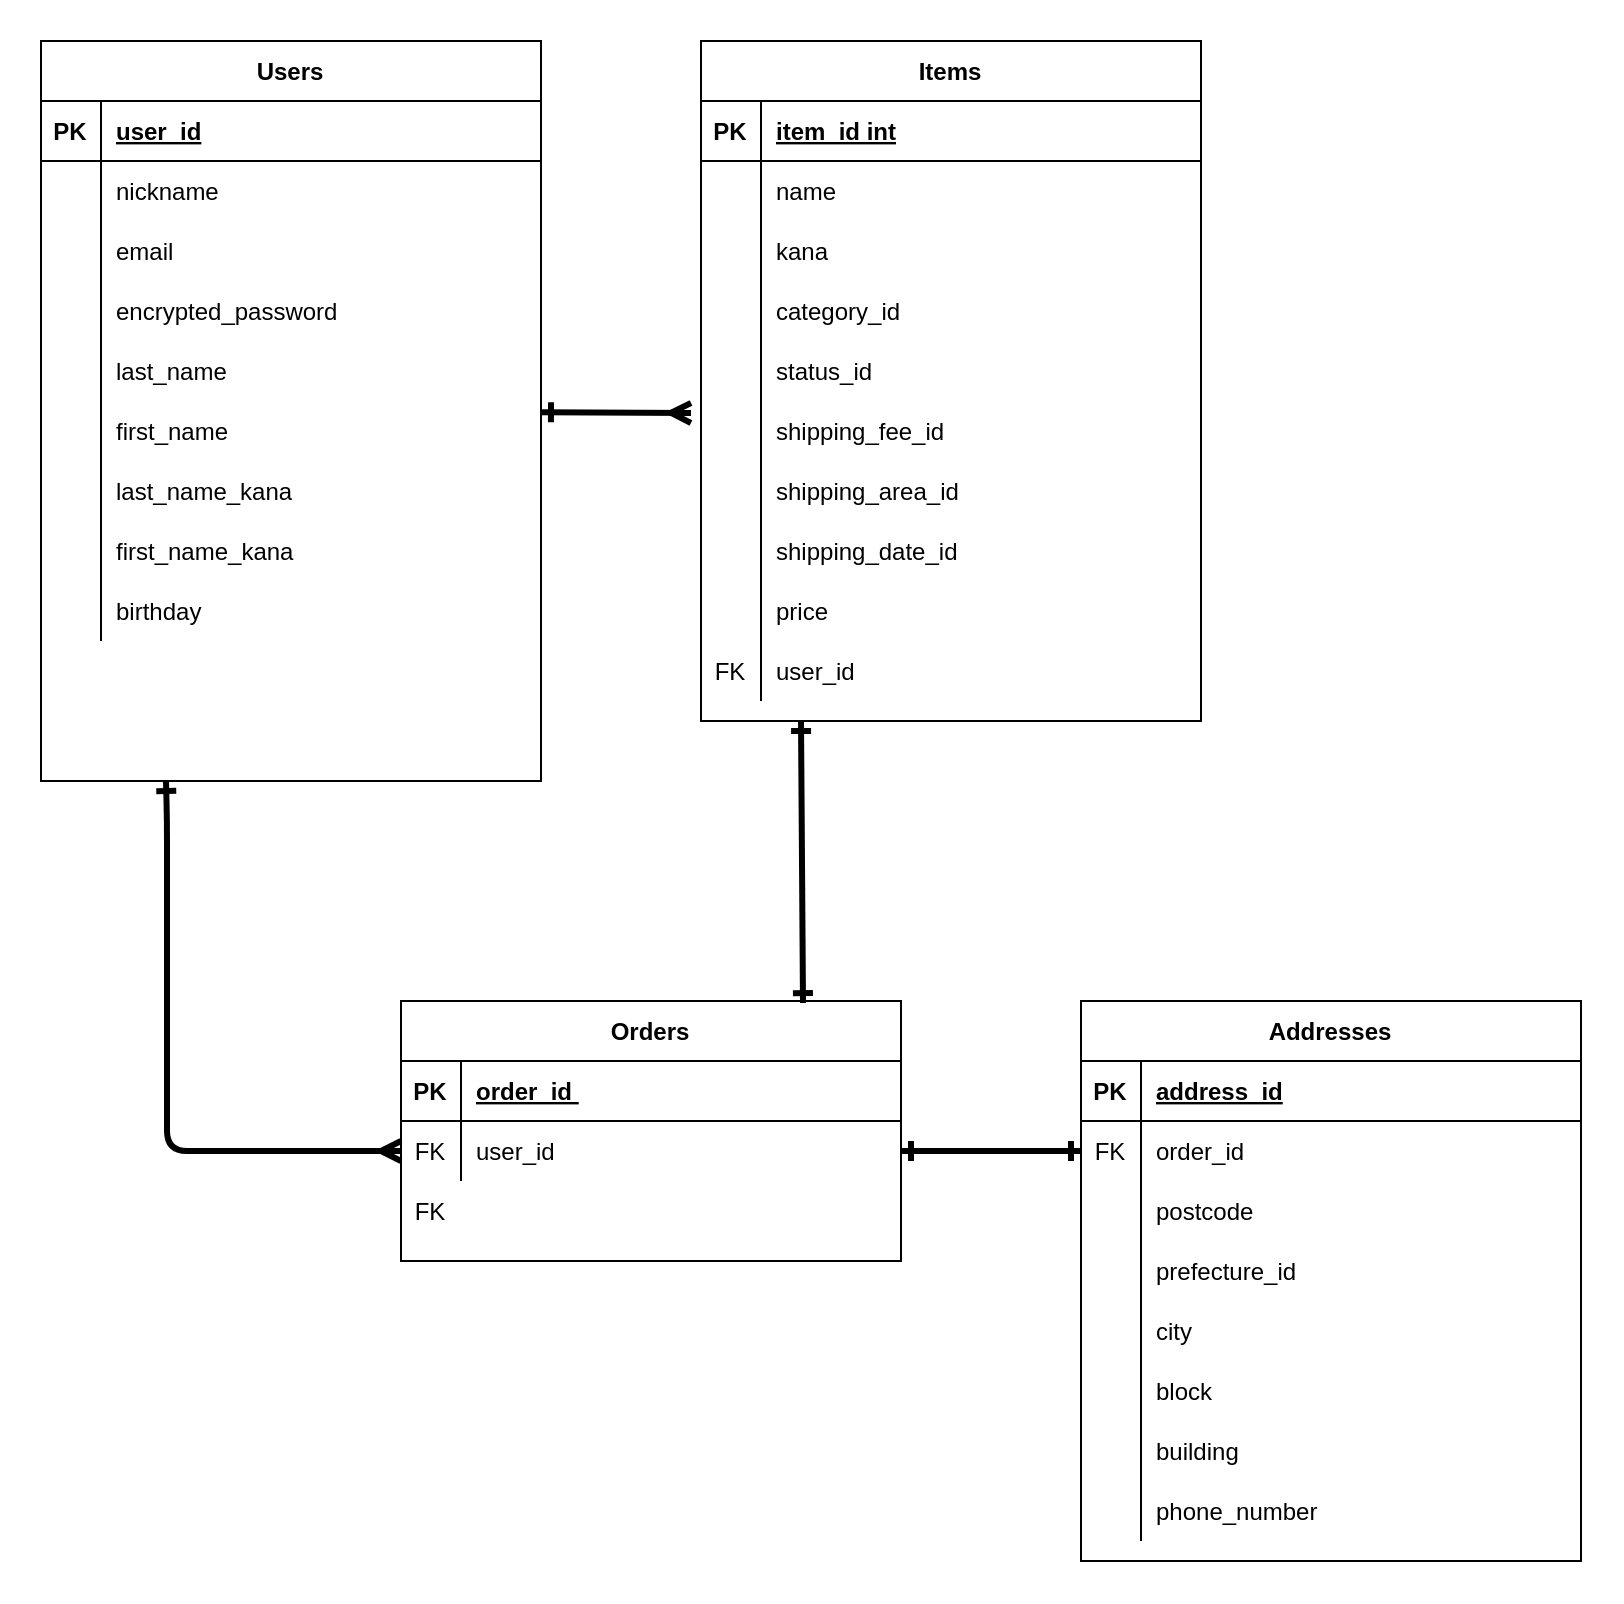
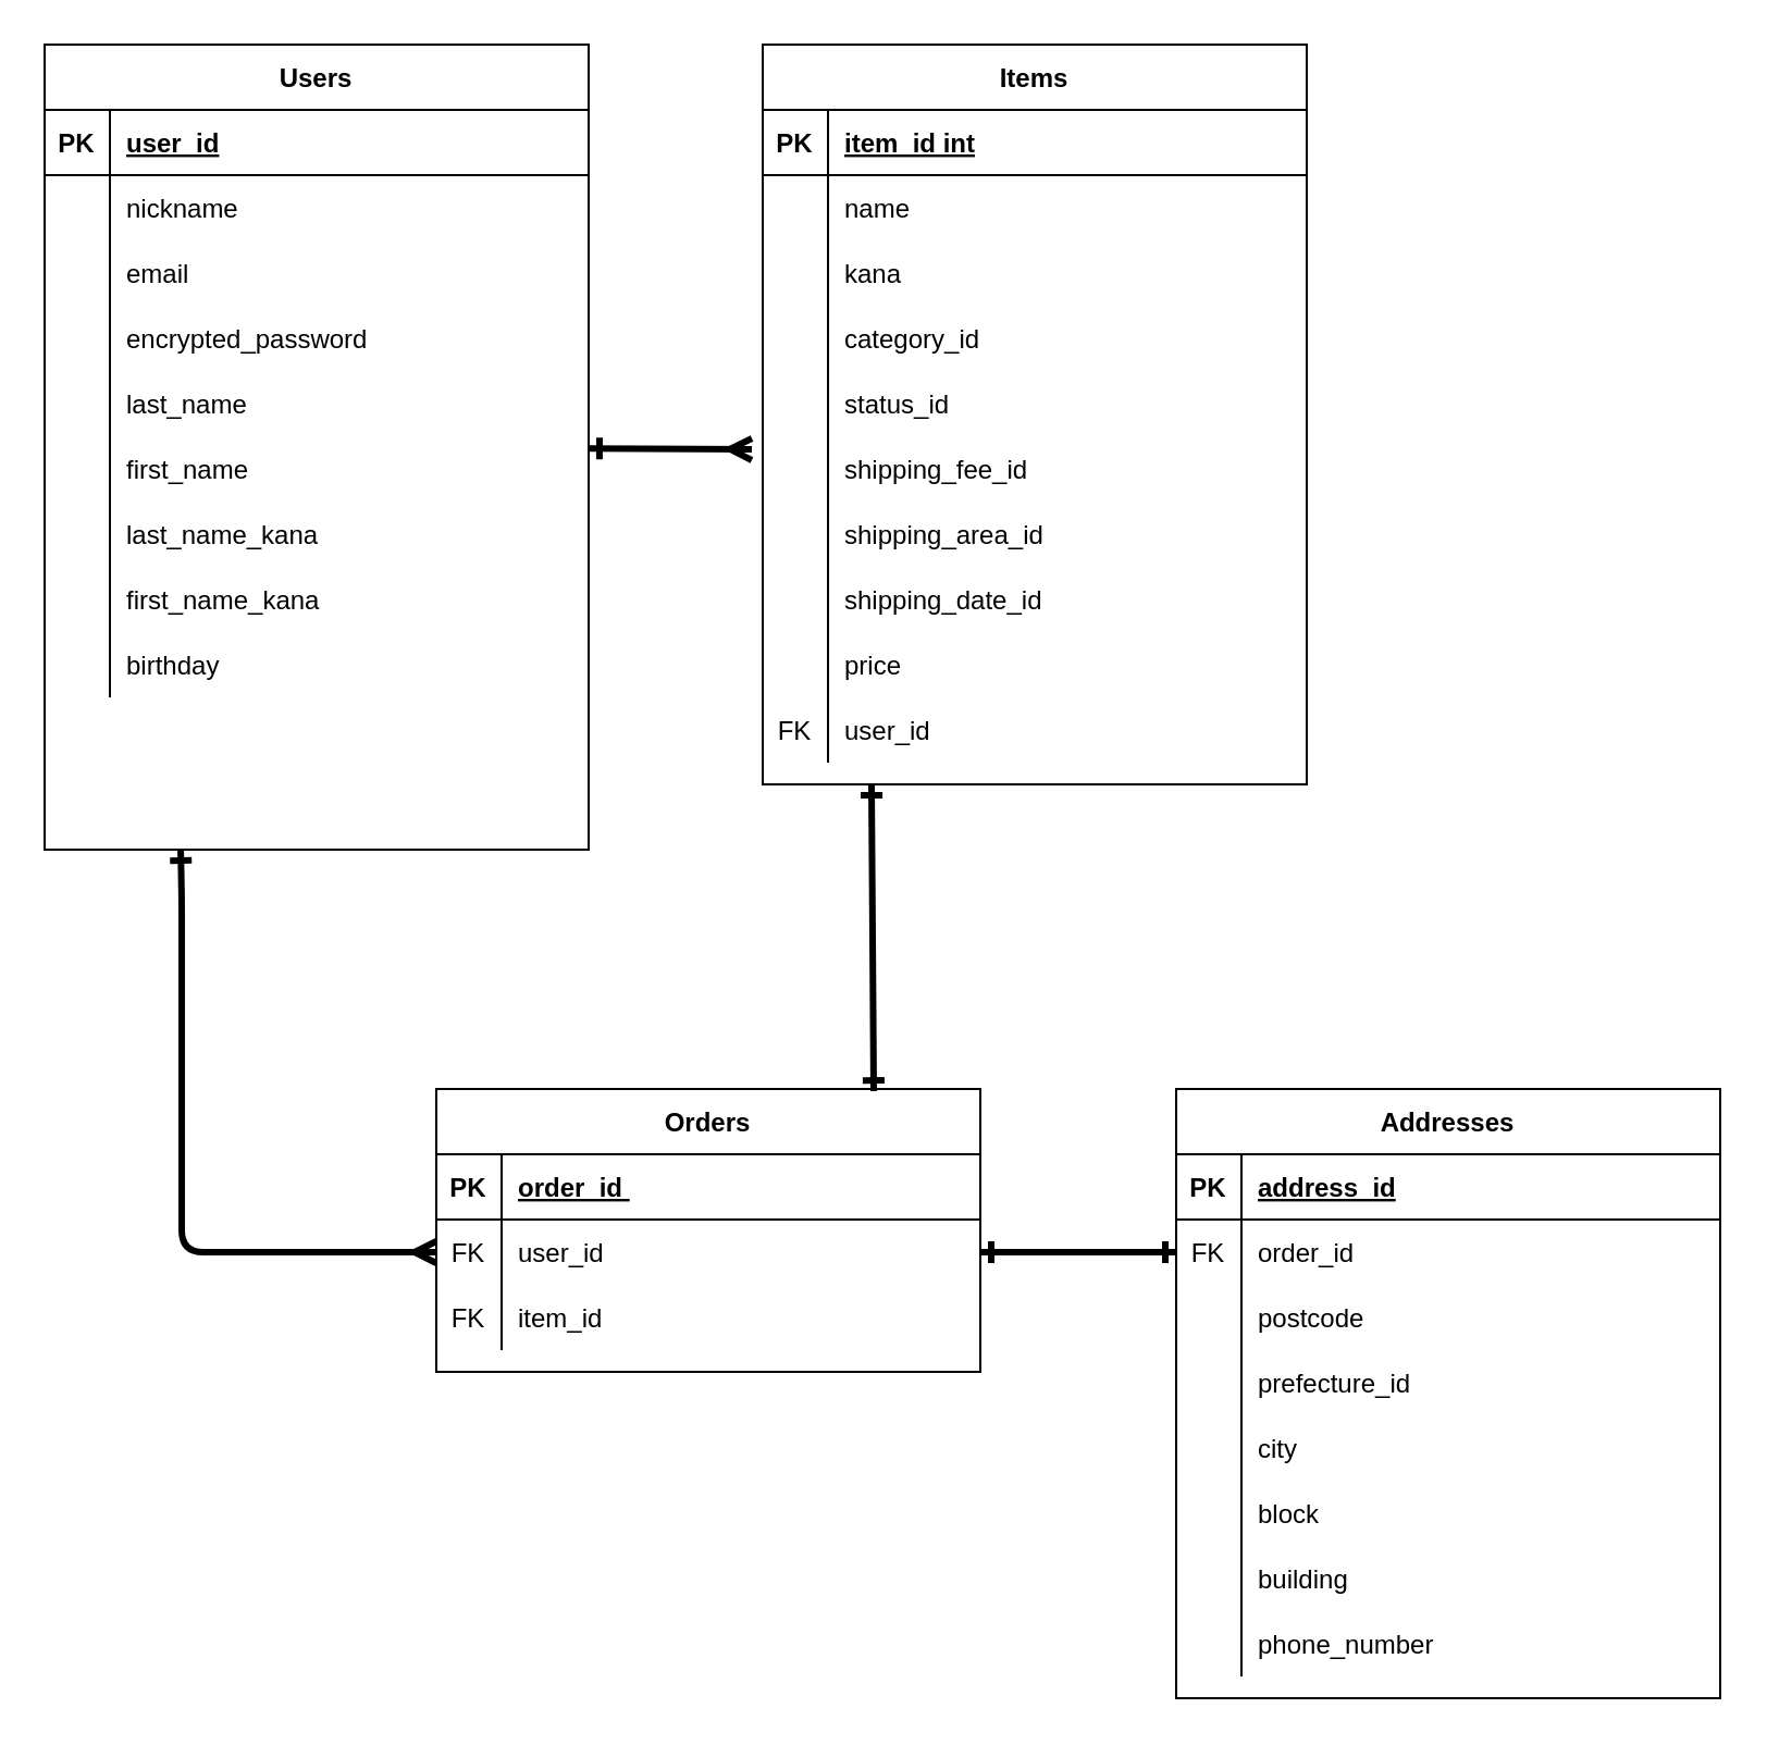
+ <mxCell id="12" value="item_id " style="shape=partialRectangle;overflow=hidden;connectable=0;fillColor=none;top=0;left=0;bottom=0;right=0;align=left;spacingLeft=6;" parent="10" vertex="1"><mxGeometry x="30" width="220" height="30" as="geometry" /></mxCell>
